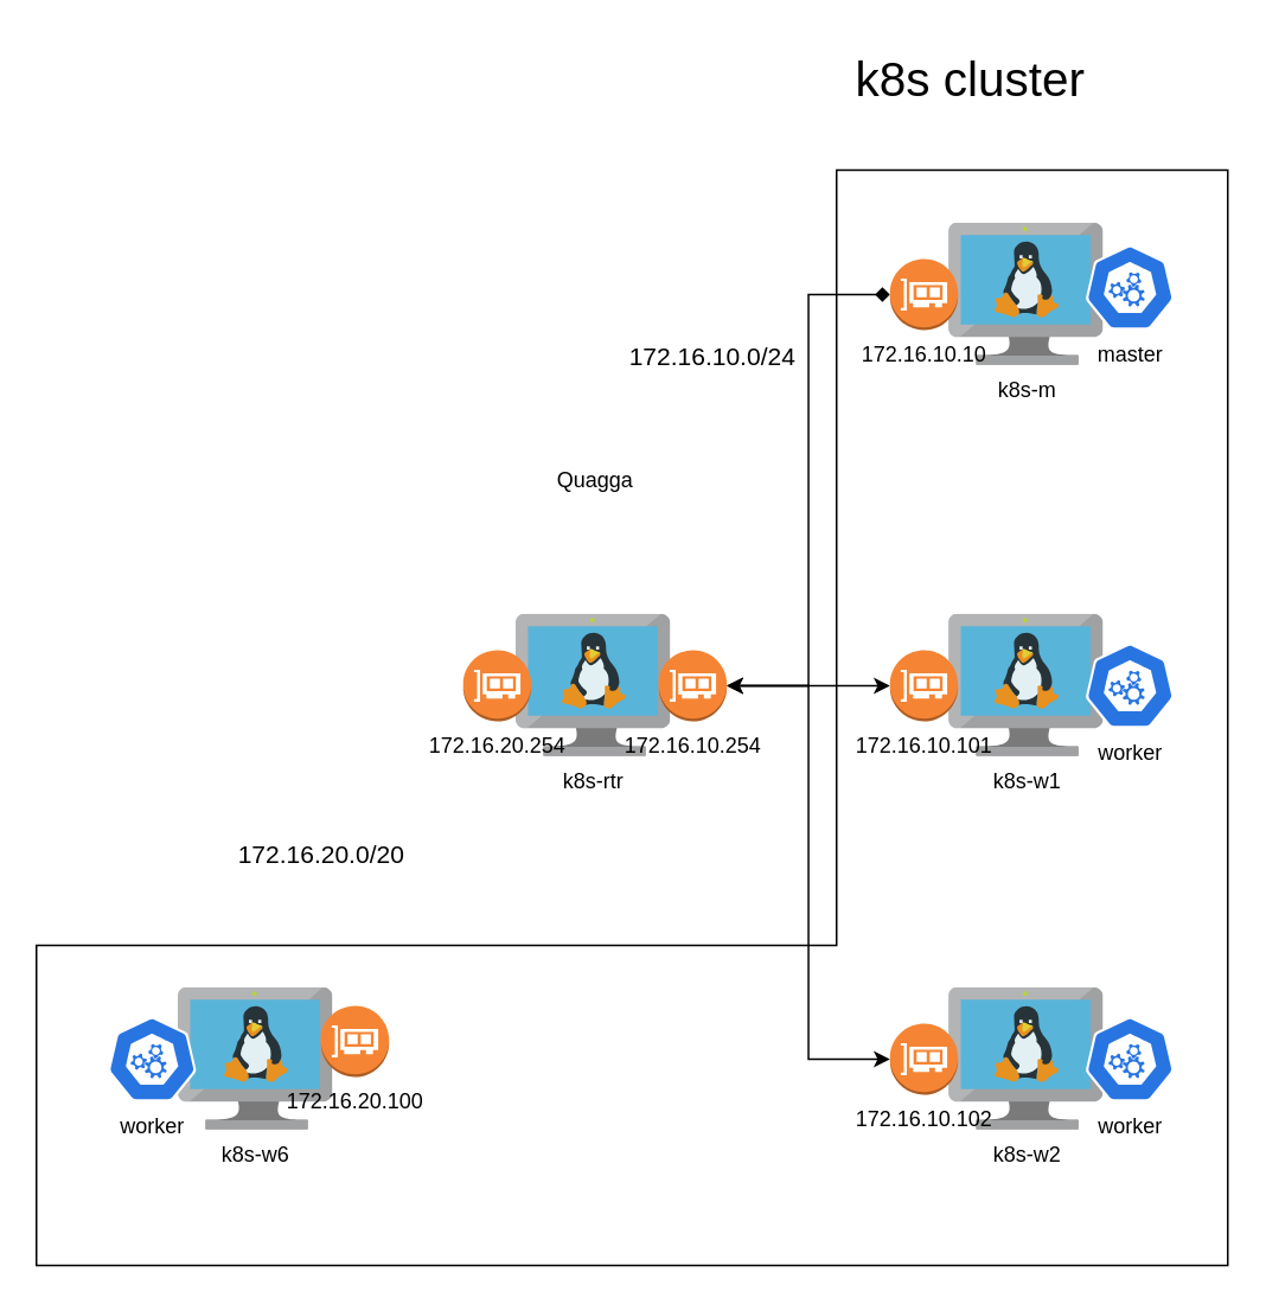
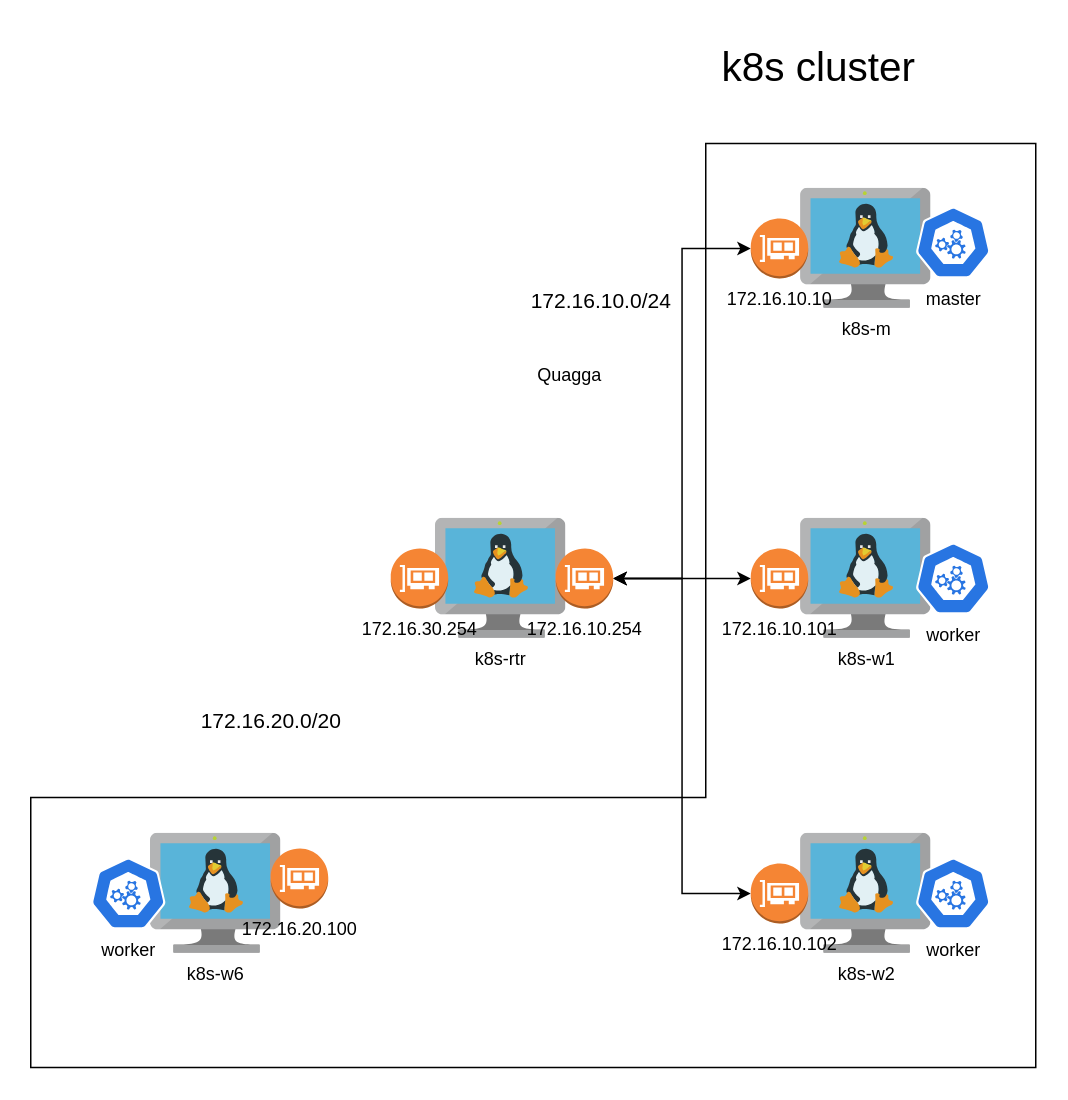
- <mxCell id="7" style="edgeStyle=orthogonalEdgeStyle;rounded=0;orthogonalLoop=1;jettySize=auto;html=1;entryX=0;entryY=0.5;entryDx=0;entryDy=0;entryPerimeter=0;startArrow=classic;startFill=1;endArrow=diamond;" edge="1" parent="1" source="10" target="12"><mxGeometry relative="1" as="geometry" /></mxCell>
+ <mxCell id="7" style="edgeStyle=orthogonalEdgeStyle;rounded=0;orthogonalLoop=1;jettySize=auto;html=1;entryX=0;entryY=0.5;entryDx=0;entryDy=0;entryPerimeter=0;startArrow=classic;startFill=1;" edge="1" parent="1" source="10" target="12"><mxGeometry relative="1" as="geometry" /></mxCell>
- <mxCell id="18" value="Quagga" style="text;html=1;align=center;verticalAlign=middle;resizable=0;points=[];autosize=1;strokeColor=none;fillColor=none;" vertex="1" parent="1"><mxGeometry x="299" y="255" width="70" height="30" as="geometry" /></mxCell>
+ <mxCell id="18" value="Quagga" style="text;html=1;align=center;verticalAlign=middle;resizable=0;points=[];autosize=1;strokeColor=none;fillColor=none;" vertex="1" parent="1"><mxGeometry x="344" y="235" width="70" height="30" as="geometry" /></mxCell>
- <mxCell id="11" value="172.16.20.254" style="outlineConnect=0;dashed=0;verticalLabelPosition=bottom;verticalAlign=top;align=center;html=1;shape=mxgraph.aws3.elastic_network_interface;fillColor=#F58534;gradientColor=none;" vertex="1" parent="1"><mxGeometry x="260" y="365" width="38.33" height="40" as="geometry" /></mxCell>
+ <mxCell id="11" value="172.16.30.254" style="outlineConnect=0;dashed=0;verticalLabelPosition=bottom;verticalAlign=top;align=center;html=1;shape=mxgraph.aws3.elastic_network_interface;fillColor=#F58534;gradientColor=none;" vertex="1" parent="1"><mxGeometry x="260" y="365" width="38.33" height="40" as="geometry" /></mxCell>
